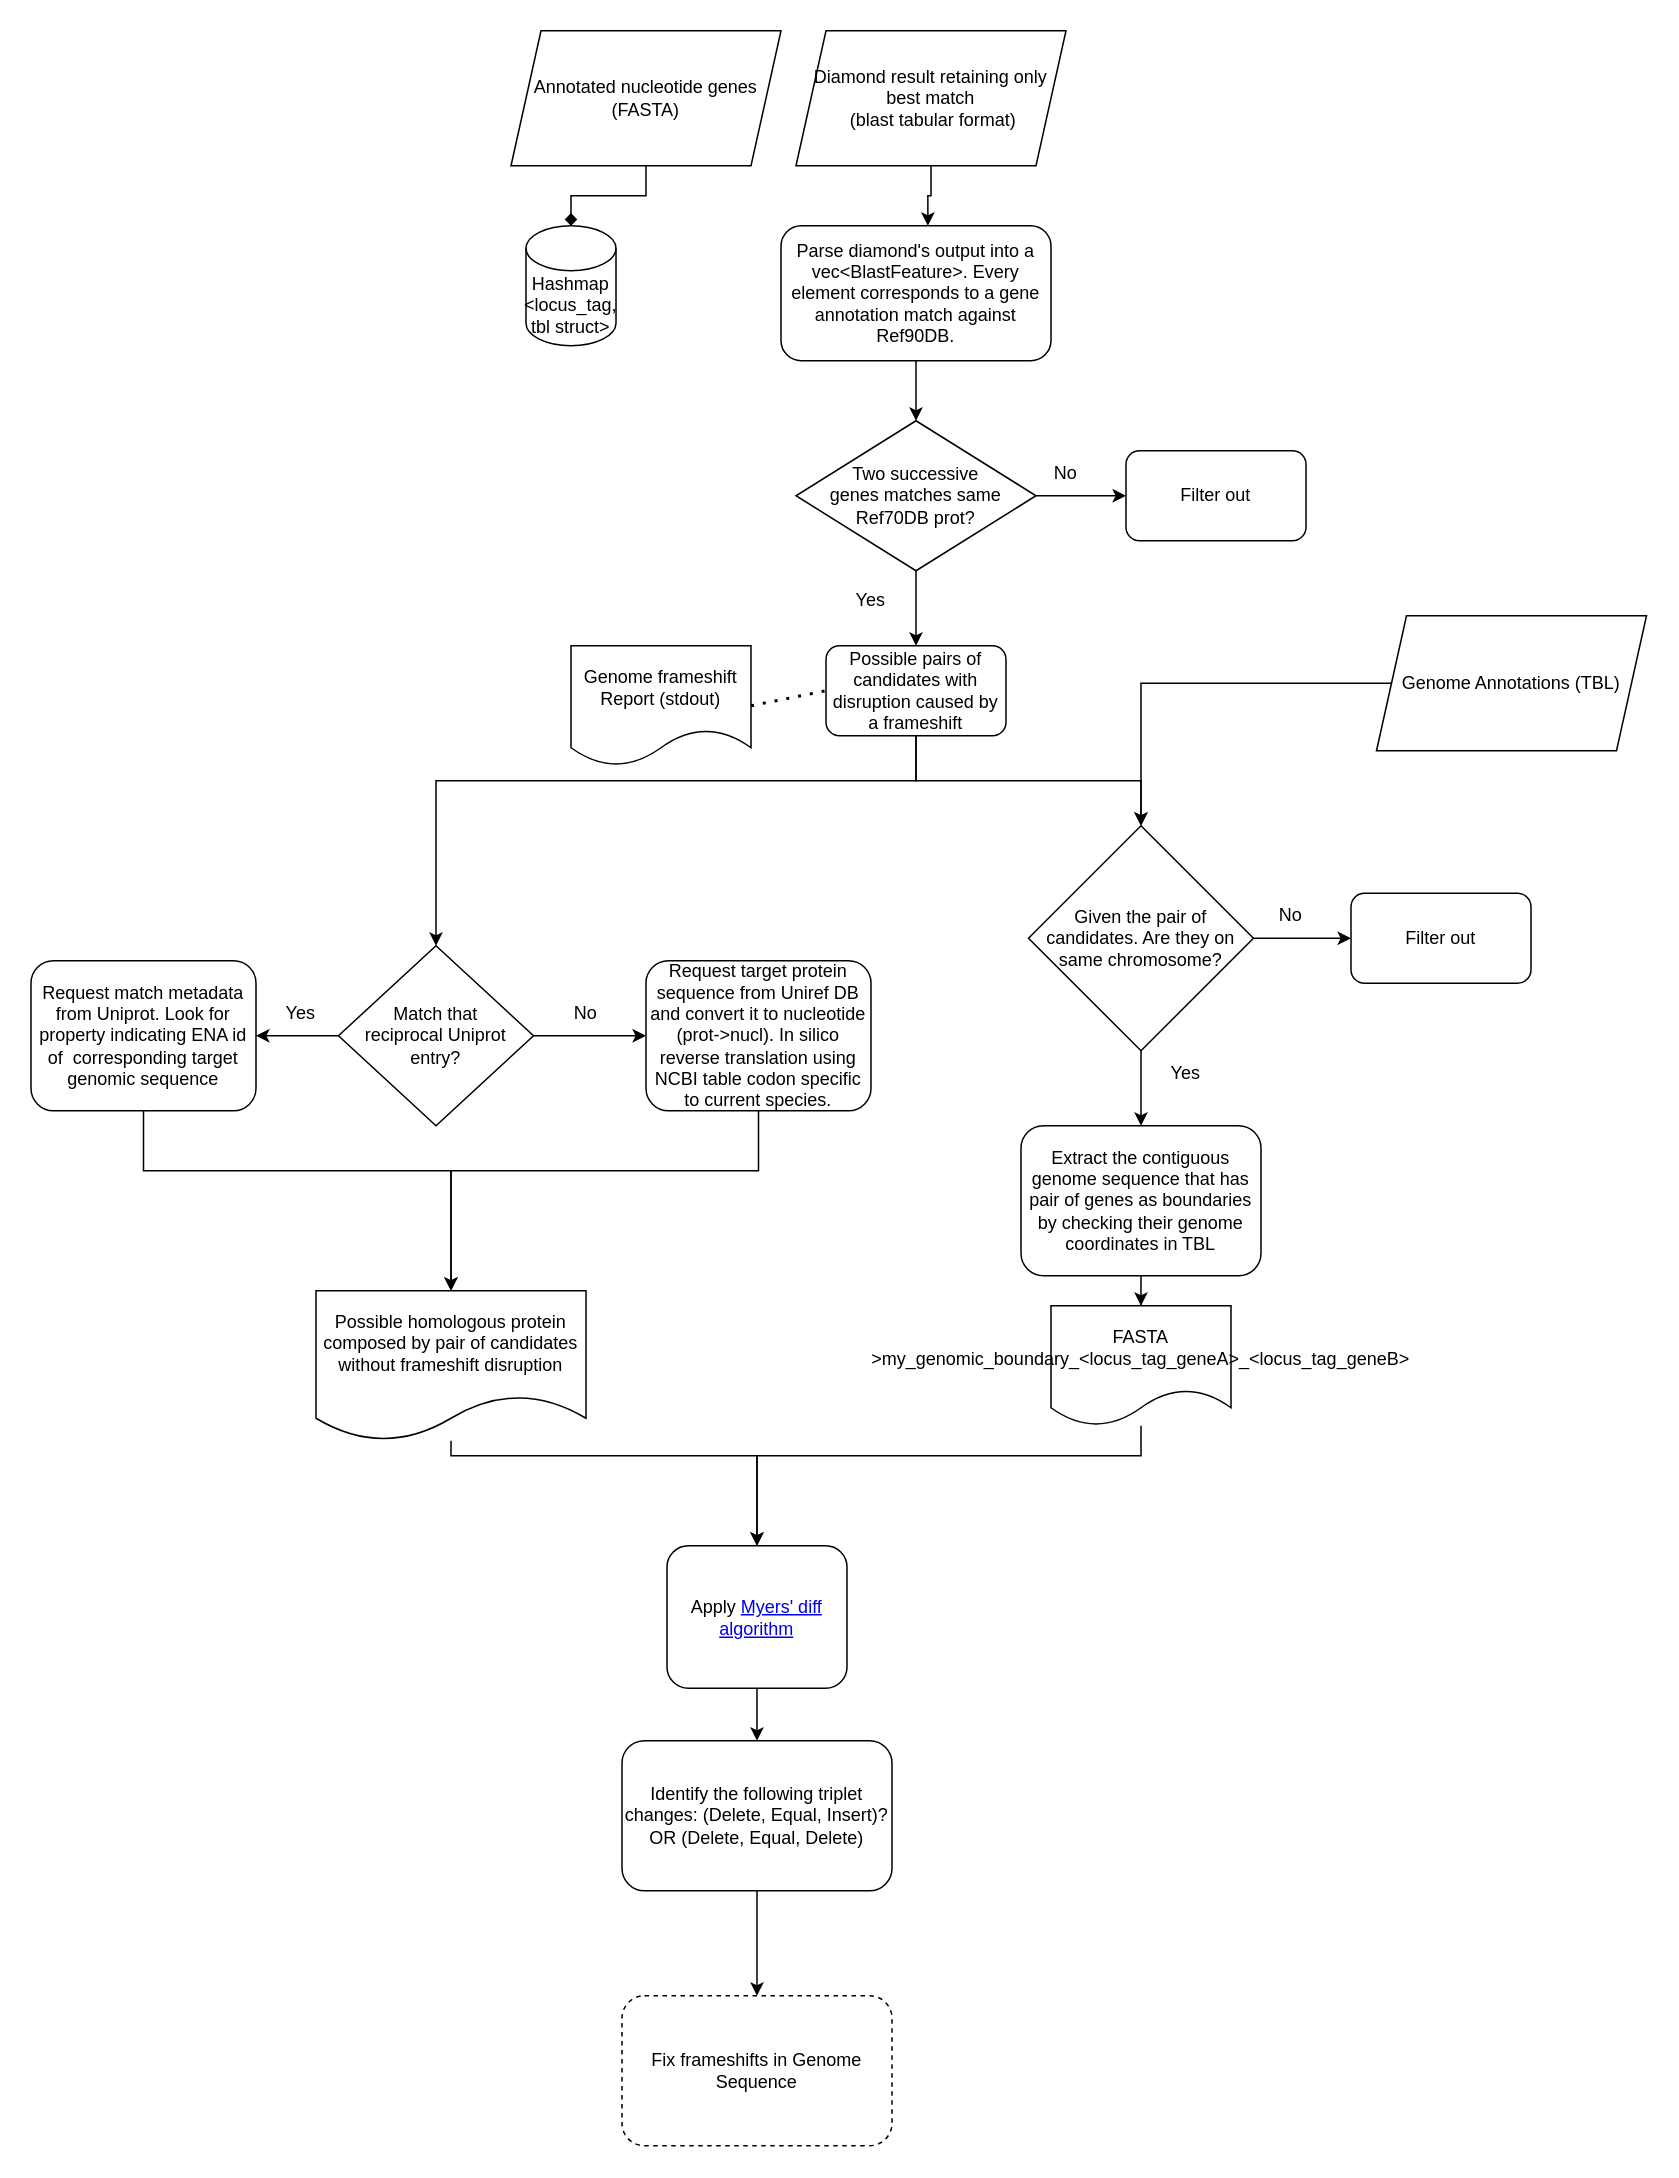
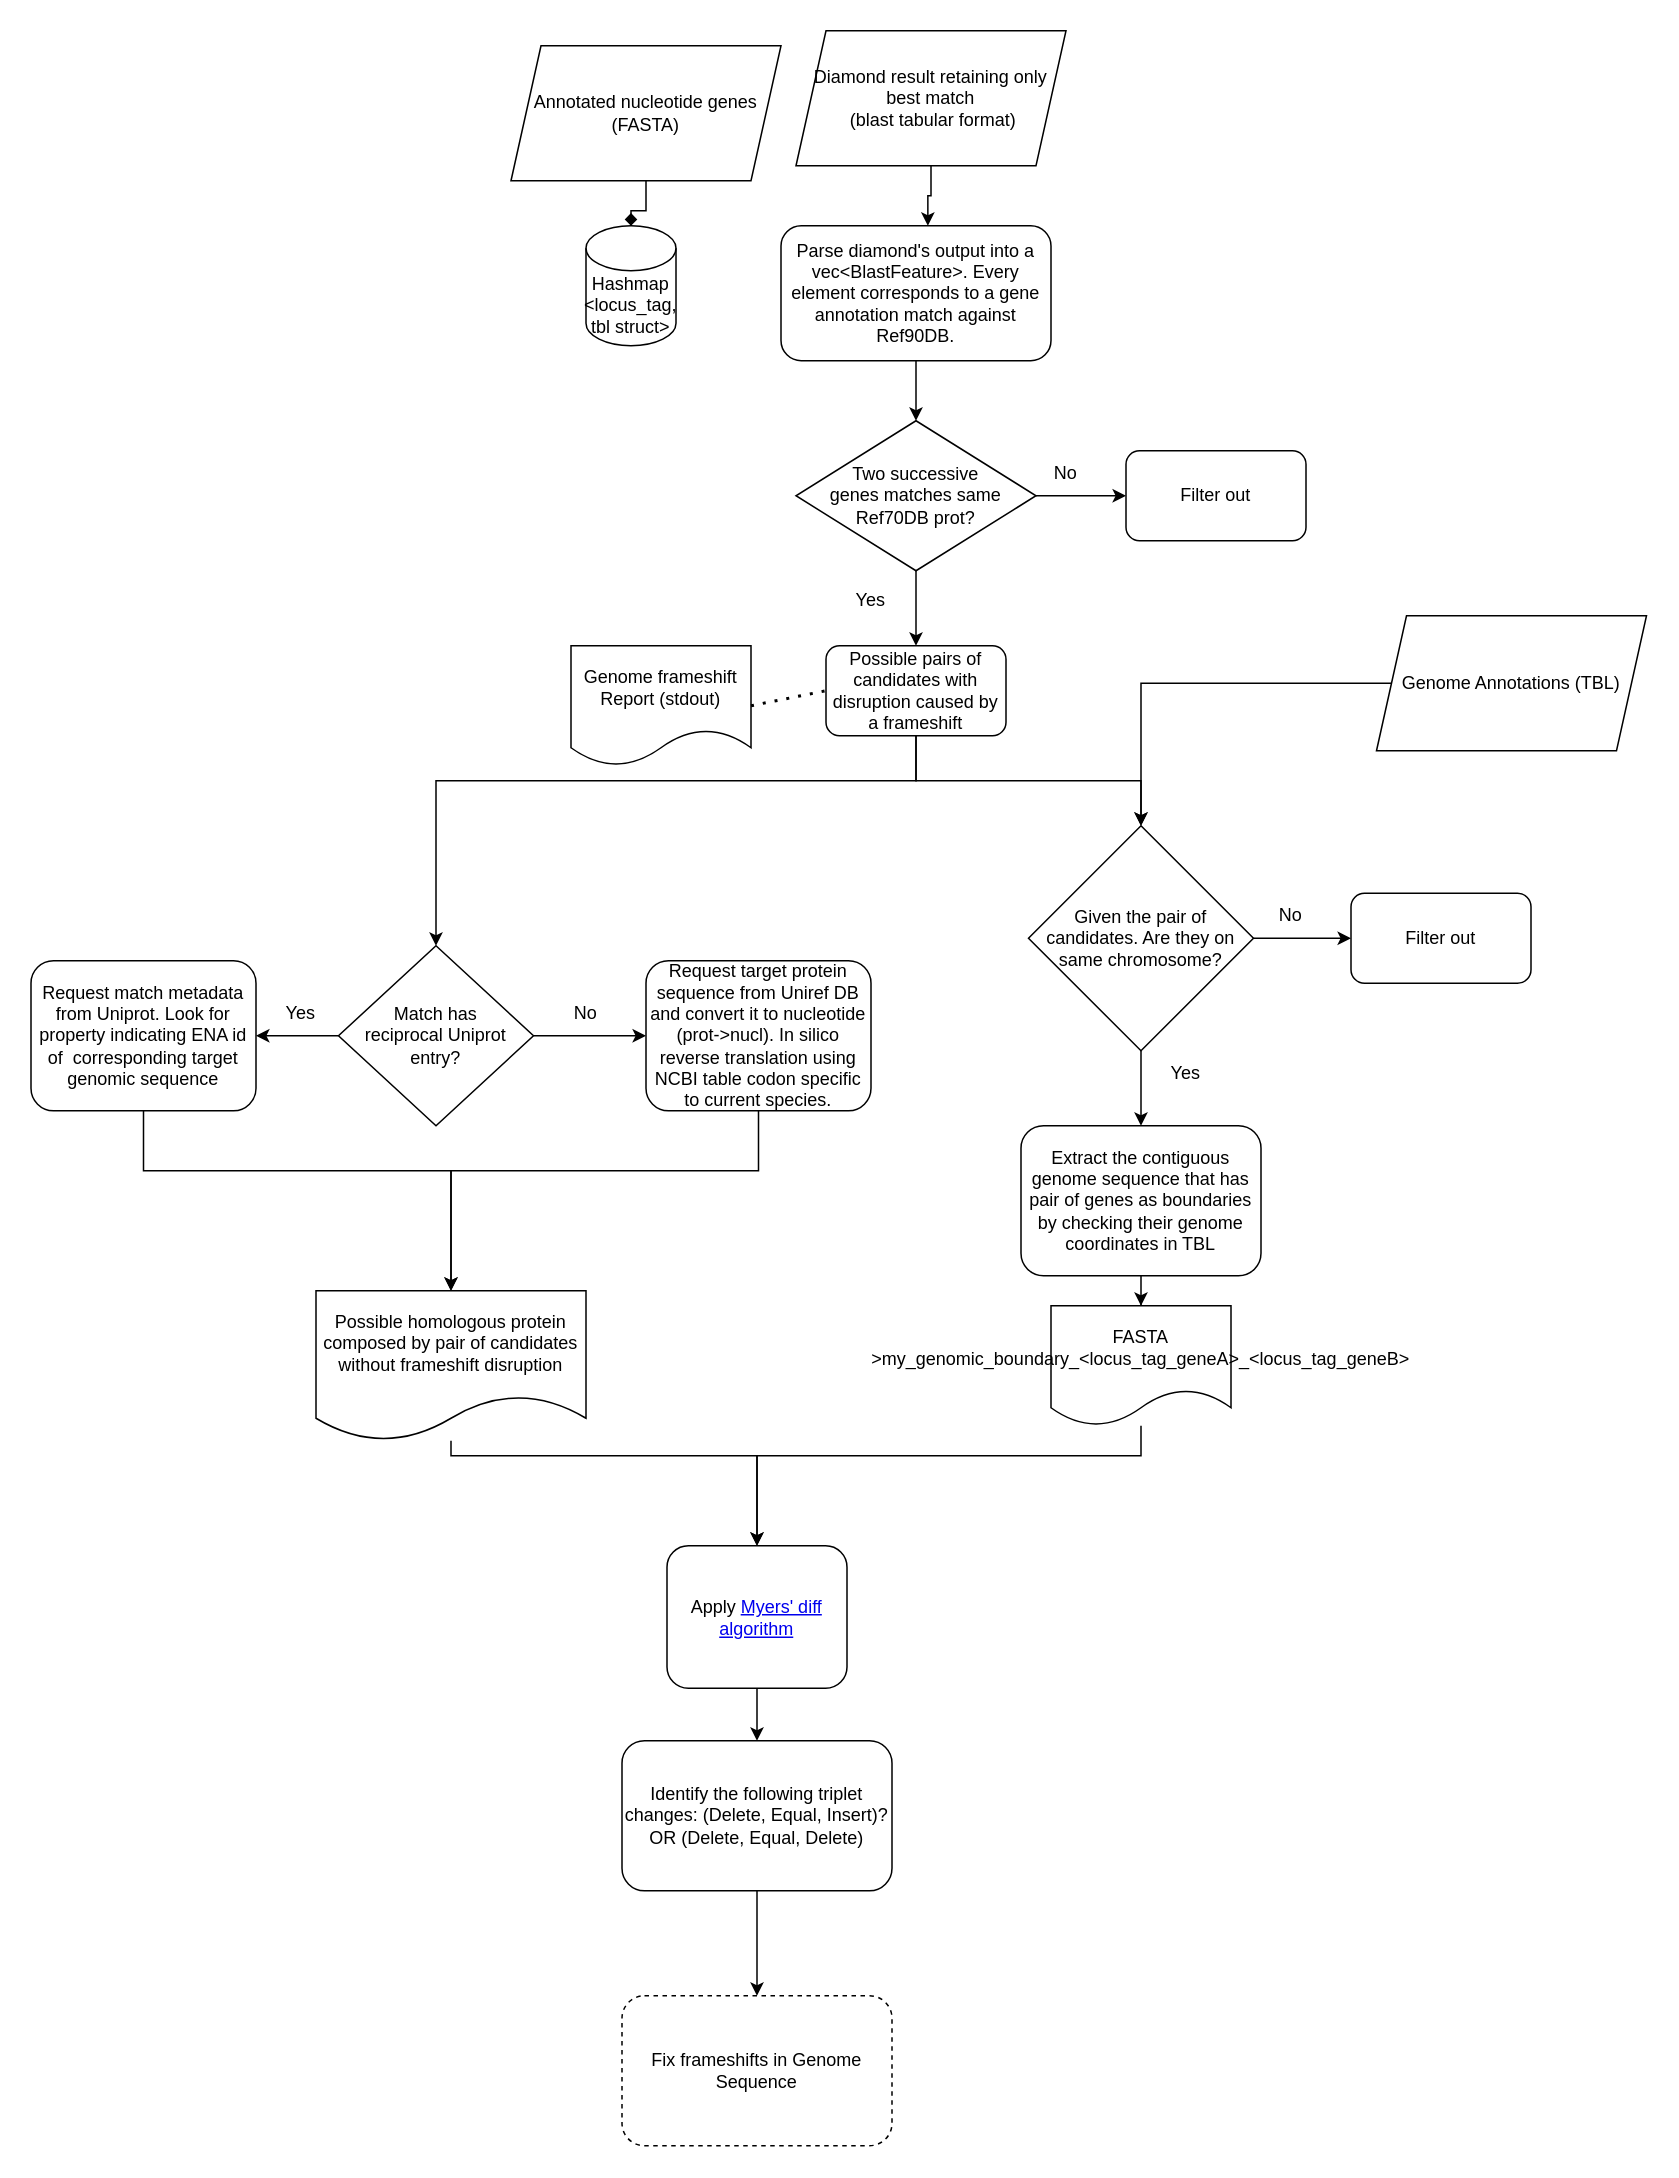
- <mxCell id="3" value="&lt;div&gt;Annotated nucleotide genes (FASTA)&lt;/div&gt;" style="shape=parallelogram;perimeter=parallelogramPerimeter;whiteSpace=wrap;html=1;fixedSize=1;" vertex="1" parent="1"><mxGeometry x="340" y="20" width="180" height="90" as="geometry" /></mxCell>
+ <mxCell id="3" value="&lt;div&gt;Annotated nucleotide genes (FASTA)&lt;/div&gt;" style="shape=parallelogram;perimeter=parallelogramPerimeter;whiteSpace=wrap;html=1;fixedSize=1;" vertex="1" parent="1"><mxGeometry x="340" y="30" width="180" height="90" as="geometry" /></mxCell>
- <mxCell id="6" value="&lt;div&gt;Hashmap&lt;/div&gt;&lt;div&gt;&amp;lt;locus_tag, tbl struct&amp;gt;&lt;/div&gt;" style="shape=cylinder3;whiteSpace=wrap;html=1;boundedLbl=1;backgroundOutline=1;size=15;" vertex="1" parent="1"><mxGeometry x="350" y="150" width="60" height="80" as="geometry" /></mxCell>
+ <mxCell id="6" value="&lt;div&gt;Hashmap&lt;/div&gt;&lt;div&gt;&amp;lt;locus_tag, tbl struct&amp;gt;&lt;/div&gt;" style="shape=cylinder3;whiteSpace=wrap;html=1;boundedLbl=1;backgroundOutline=1;size=15;" vertex="1" parent="1"><mxGeometry x="390" y="150" width="60" height="80" as="geometry" /></mxCell>
- <mxCell id="26" value="&lt;div&gt;Match that &lt;br&gt;&lt;/div&gt;&lt;div&gt;reciprocal Uniprot entry?&lt;/div&gt;" style="rhombus;whiteSpace=wrap;html=1;" vertex="1" parent="1"><mxGeometry x="225" y="630" width="130" height="120" as="geometry" /></mxCell>
+ <mxCell id="26" value="&lt;div&gt;Match has &lt;br&gt;&lt;/div&gt;&lt;div&gt;reciprocal Uniprot entry?&lt;/div&gt;" style="rhombus;whiteSpace=wrap;html=1;" vertex="1" parent="1"><mxGeometry x="225" y="630" width="130" height="120" as="geometry" /></mxCell>
